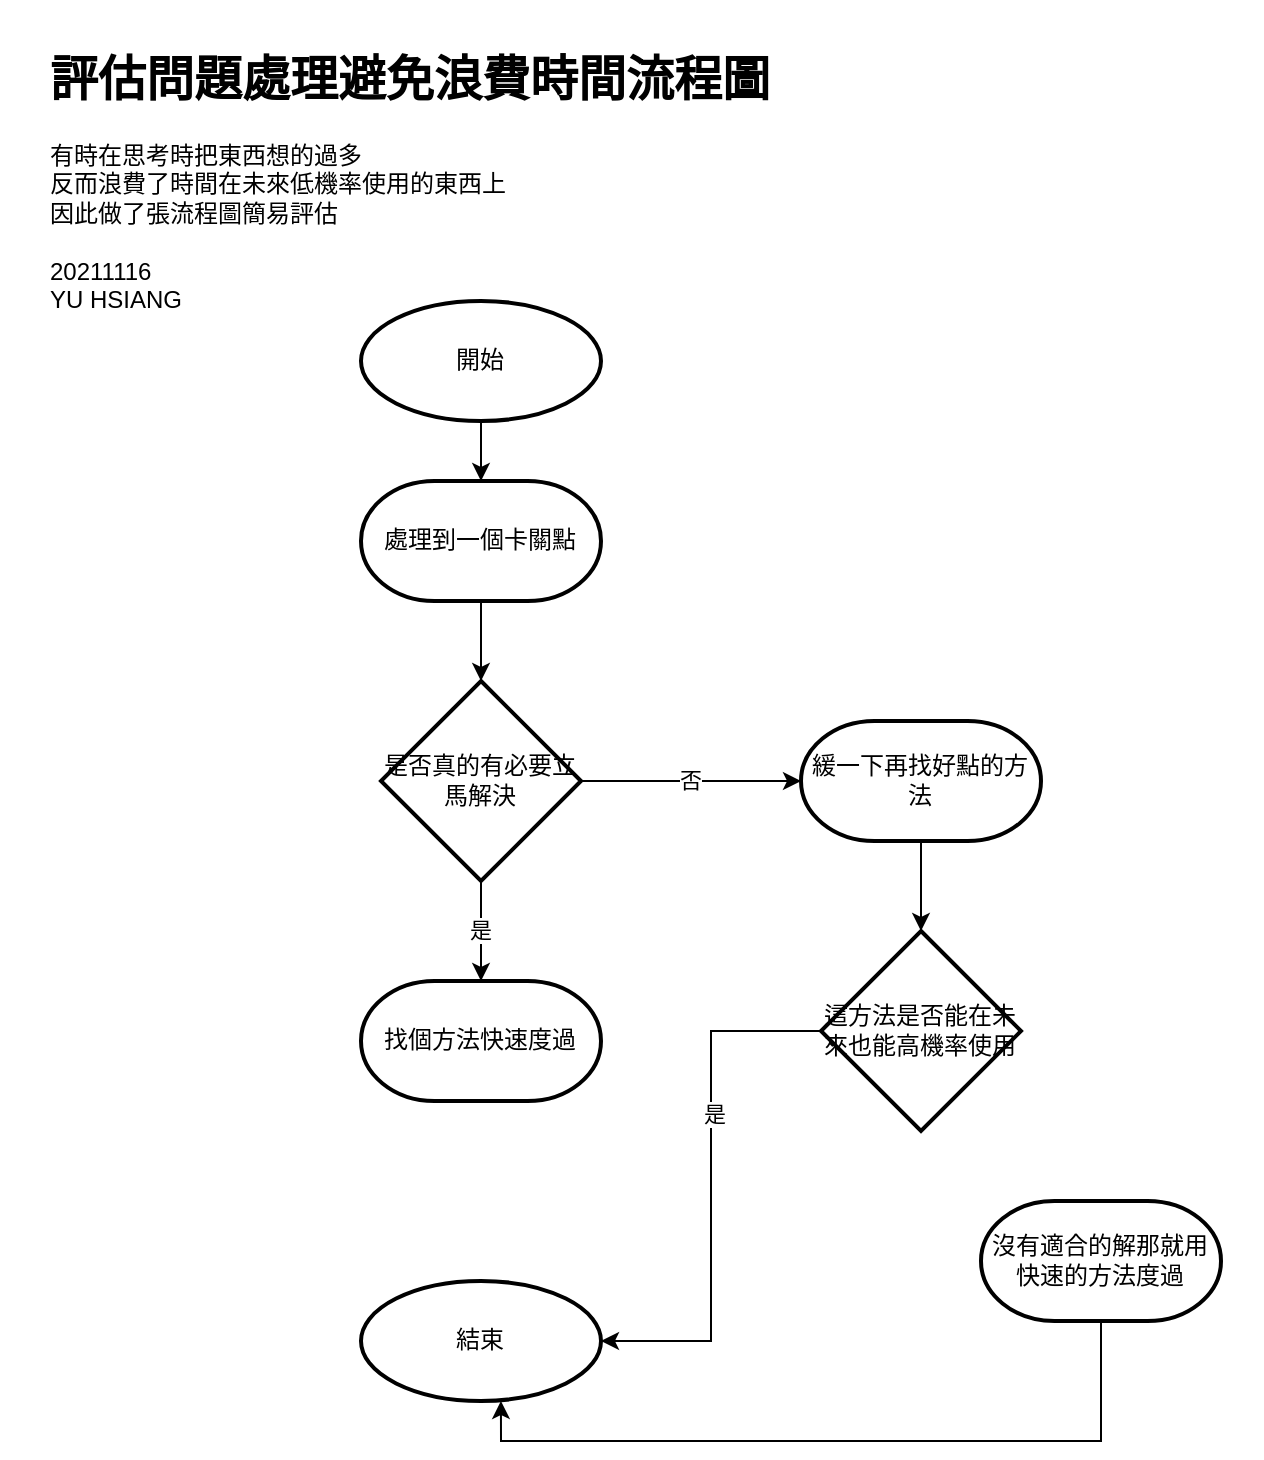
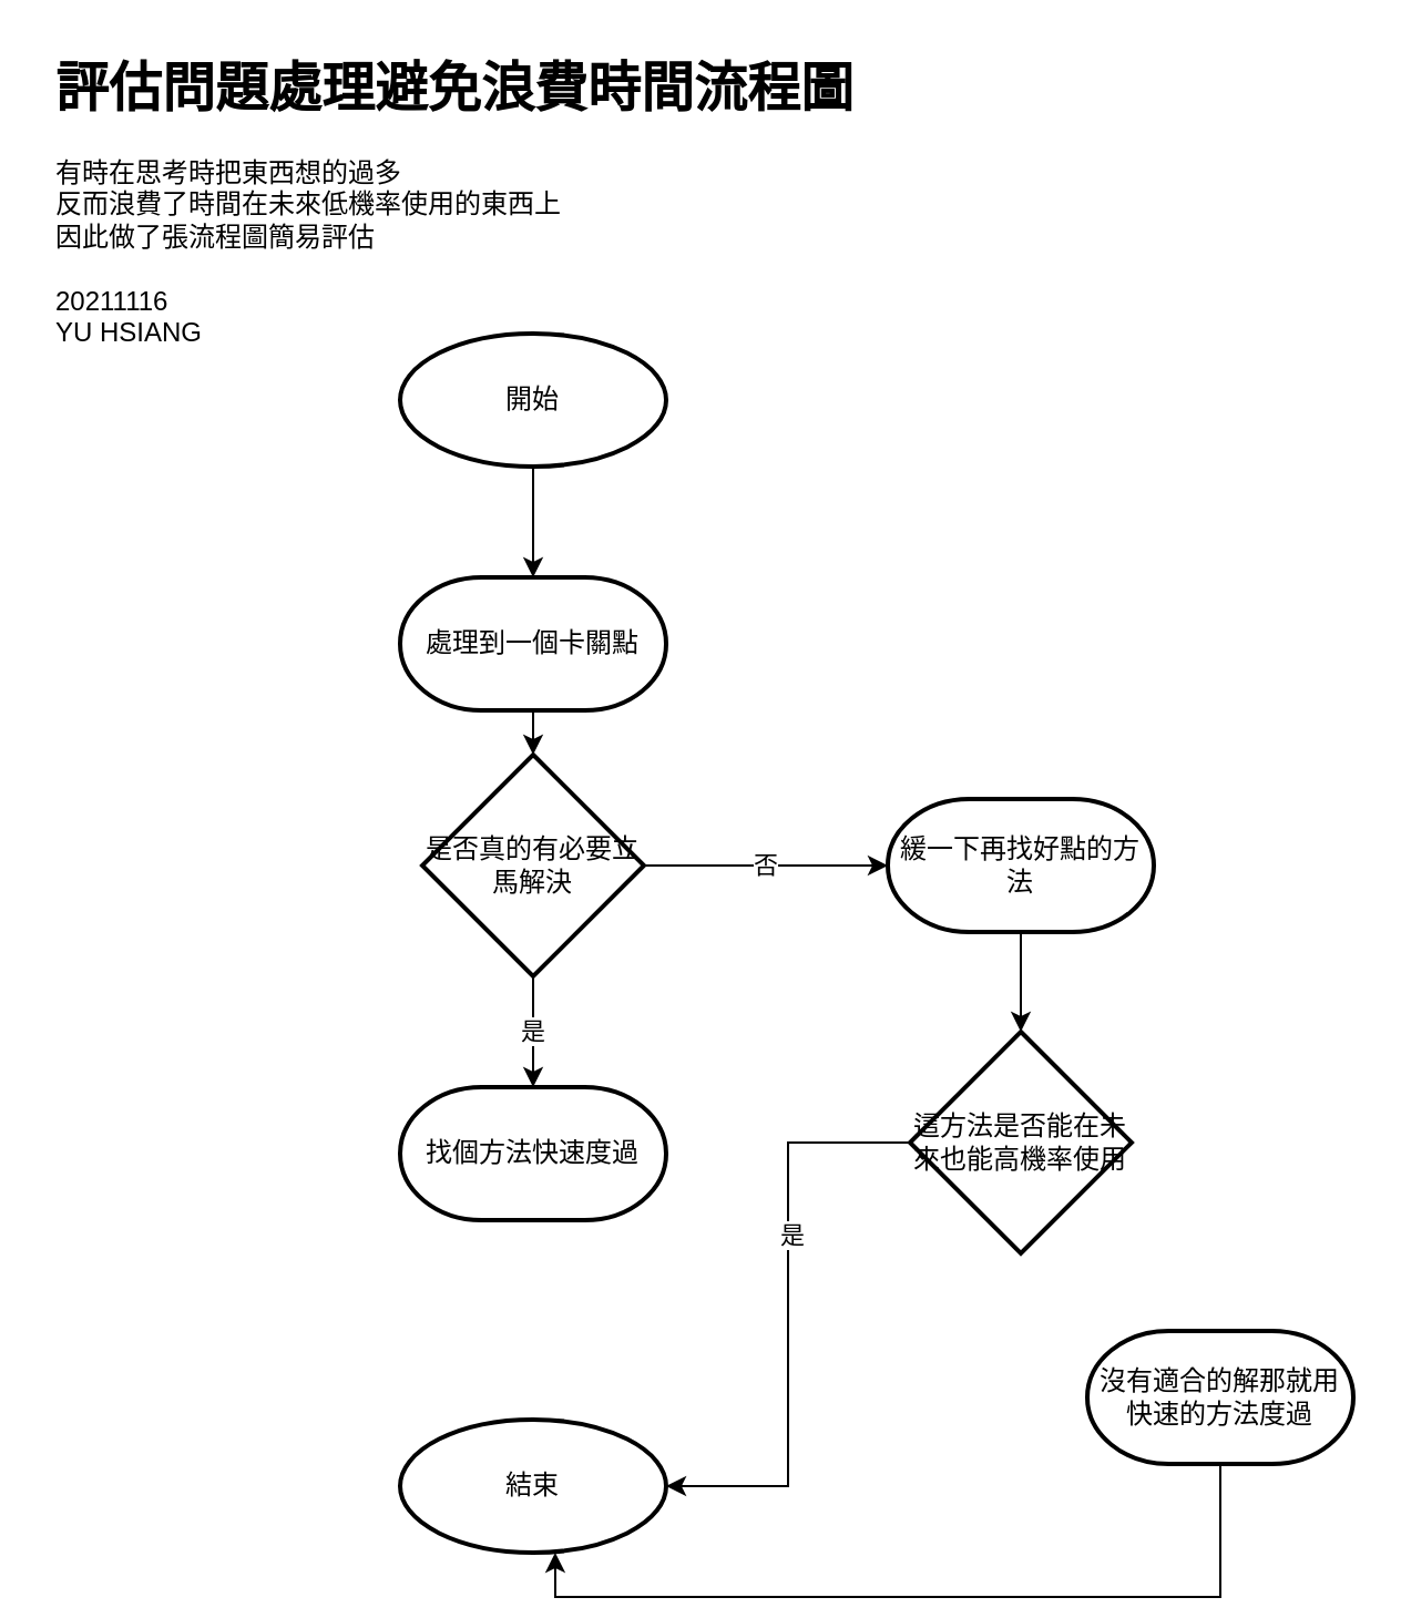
- <mxCell id="4" value="處理到一個卡關點" style="strokeWidth=2;html=1;shape=mxgraph.flowchart.terminator;whiteSpace=wrap;" vertex="1" parent="1"><mxGeometry x="180" y="240" width="120" height="60" as="geometry" /></mxCell>
+ <mxCell id="4" value="處理到一個卡關點" style="strokeWidth=2;html=1;shape=mxgraph.flowchart.terminator;whiteSpace=wrap;" vertex="1" parent="1"><mxGeometry x="180" y="260" width="120" height="60" as="geometry" /></mxCell>
